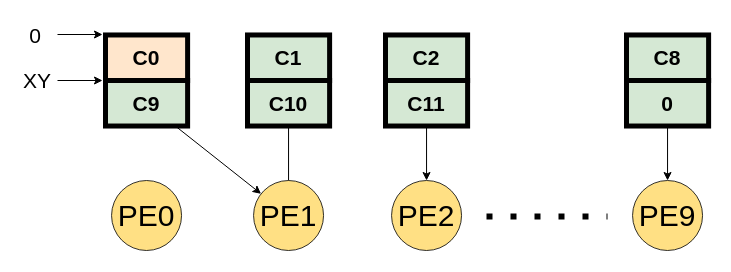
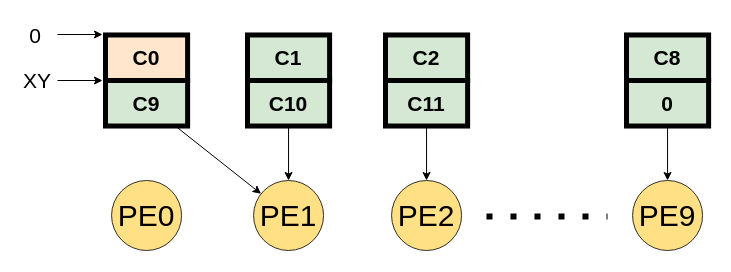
- <mxCell id="10" style="edgeStyle=none;html=1;entryX=0.5;entryY=0;entryDx=0;entryDy=0;fontSize=21;endArrow=none;" edge="1" parent="1" source="11" target="13"><mxGeometry relative="1" as="geometry" /></mxCell>
+ <mxCell id="10" style="edgeStyle=none;html=1;entryX=0.5;entryY=0;entryDx=0;entryDy=0;fontSize=21;" edge="1" parent="1" source="11" target="13"><mxGeometry relative="1" as="geometry" /></mxCell>
